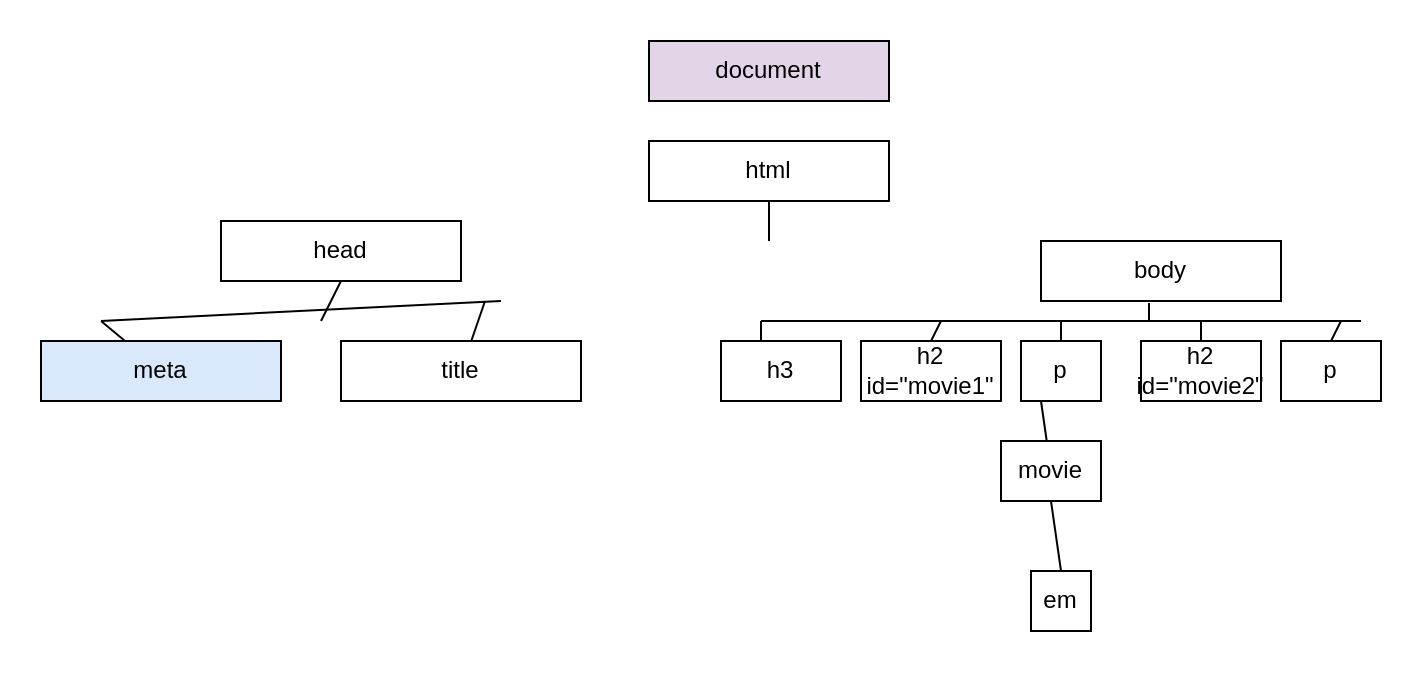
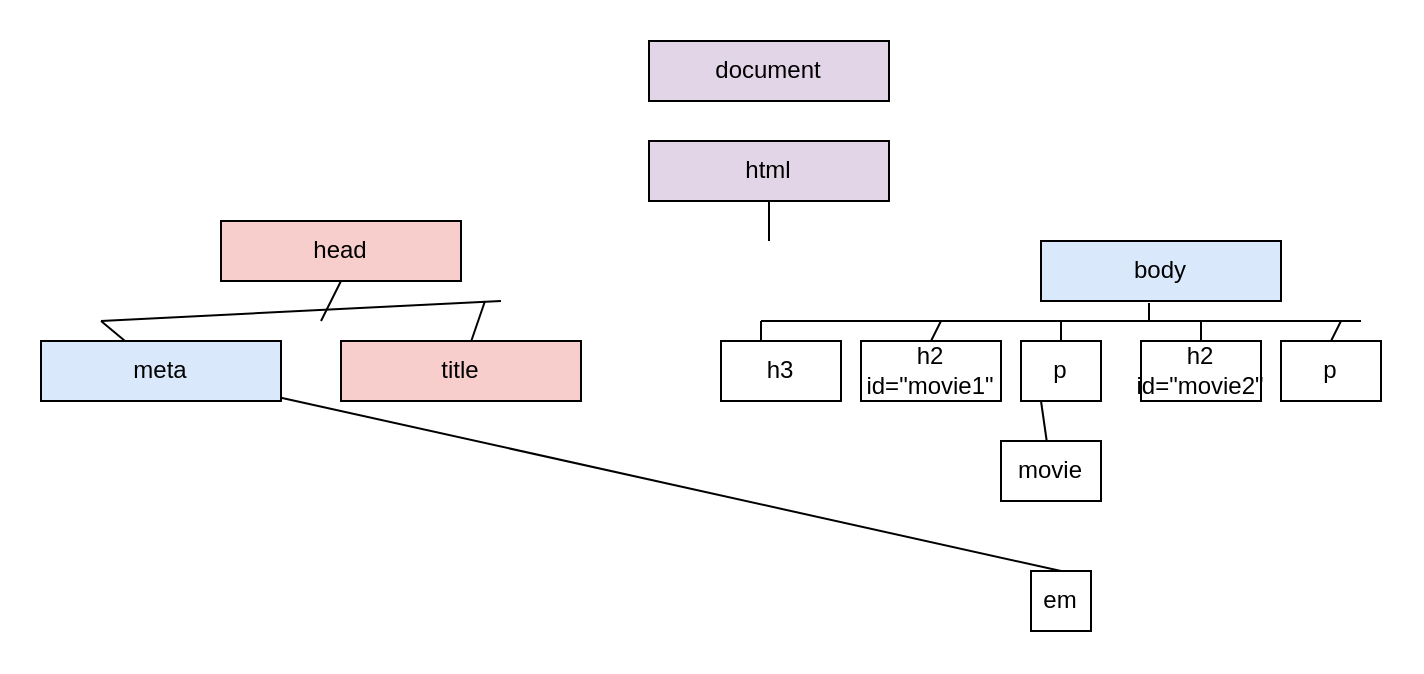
- <mxCell id="3" value="html" style="rounded=0;whiteSpace=wrap;html=1;" vertex="1" parent="1"><mxGeometry x="324" y="70" width="120" height="30" as="geometry" /></mxCell>
+ <mxCell id="3" value="html" style="rounded=0;whiteSpace=wrap;html=1;fillColor=#e1d5e7;" vertex="1" parent="1"><mxGeometry x="324" y="70" width="120" height="30" as="geometry" /></mxCell>
- <mxCell id="4" value="head" style="rounded=0;whiteSpace=wrap;html=1;" vertex="1" parent="1"><mxGeometry x="110" y="110" width="120" height="30" as="geometry" /></mxCell>
+ <mxCell id="4" value="head" style="rounded=0;whiteSpace=wrap;html=1;fillColor=#f8cecc;" vertex="1" parent="1"><mxGeometry x="110" y="110" width="120" height="30" as="geometry" /></mxCell>
- <mxCell id="5" value="body" style="rounded=0;whiteSpace=wrap;html=1;" vertex="1" parent="1"><mxGeometry x="520" y="120" width="120" height="30" as="geometry" /></mxCell>
+ <mxCell id="5" value="body" style="rounded=0;whiteSpace=wrap;html=1;fillColor=#dae8fc;" vertex="1" parent="1"><mxGeometry x="520" y="120" width="120" height="30" as="geometry" /></mxCell>
- <mxCell id="7" value="title" style="rounded=0;whiteSpace=wrap;html=1;" vertex="1" parent="1"><mxGeometry x="170" y="170" width="120" height="30" as="geometry" /></mxCell>
+ <mxCell id="7" value="title" style="rounded=0;whiteSpace=wrap;html=1;fillColor=#f8cecc;" vertex="1" parent="1"><mxGeometry x="170" y="170" width="120" height="30" as="geometry" /></mxCell>
- <mxCell id="28" value="" style="endArrow=none;html=1;entryX=0.5;entryY=1;entryDx=0;entryDy=0;exitX=0.5;exitY=0;exitDx=0;exitDy=0;" edge="1" parent="1" source="14" target="13"><mxGeometry width="50" height="50" relative="1" as="geometry"><mxPoint x="360" y="270" as="sourcePoint" /><mxPoint x="410" y="220" as="targetPoint" /></mxGeometry></mxCell>
+ <mxCell id="28" value="" style="endArrow=none;html=1;exitX=0.5;exitY=0;exitDx=0;exitDy=0;" edge="1" parent="1" source="14" target="6"><mxGeometry width="50" height="50" relative="1" as="geometry"><mxPoint x="360" y="270" as="sourcePoint" /><mxPoint x="410" y="220" as="targetPoint" /></mxGeometry></mxCell>
